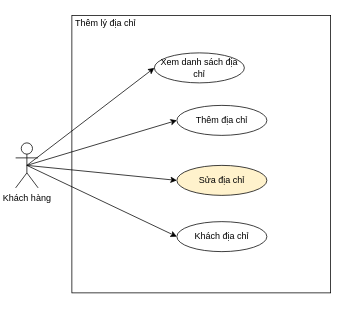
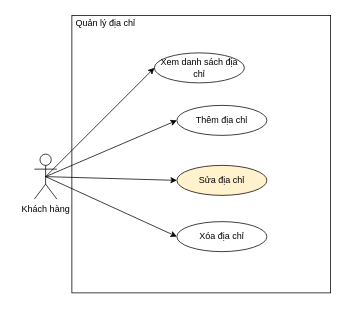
- <mxCell id="3" value="Thêm lý địa chỉ" style="text;html=1;strokeColor=none;fillColor=none;align=center;verticalAlign=middle;whiteSpace=wrap;rounded=0;" parent="1" vertex="1"><mxGeometry x="95" y="20" width="90" height="20" as="geometry" /></mxCell>
+ <mxCell id="3" value="Quản lý địa chỉ" style="text;html=1;strokeColor=none;fillColor=none;align=center;verticalAlign=middle;whiteSpace=wrap;rounded=0;" parent="1" vertex="1"><mxGeometry x="95" y="20" width="90" height="20" as="geometry" /></mxCell>
- <mxCell id="4" value="Khách hàng" style="shape=umlActor;verticalLabelPosition=bottom;labelBackgroundColor=#ffffff;verticalAlign=top;html=1;outlineConnect=0;" parent="1" vertex="1"><mxGeometry x="20" y="190" width="30" height="60" as="geometry" /></mxCell>
+ <mxCell id="4" value="Khách hàng" style="shape=umlActor;verticalLabelPosition=bottom;labelBackgroundColor=#ffffff;verticalAlign=top;html=1;outlineConnect=0;" parent="1" vertex="1"><mxGeometry x="45" y="205" width="30" height="60" as="geometry" /></mxCell>
- <mxCell id="8" value="Khách địa chỉ" style="ellipse;whiteSpace=wrap;html=1;" parent="1" vertex="1"><mxGeometry x="235" y="295" width="120" height="40" as="geometry" /></mxCell>
+ <mxCell id="8" value="Xóa địa chỉ" style="ellipse;whiteSpace=wrap;html=1;" parent="1" vertex="1"><mxGeometry x="235" y="295" width="120" height="40" as="geometry" /></mxCell>
